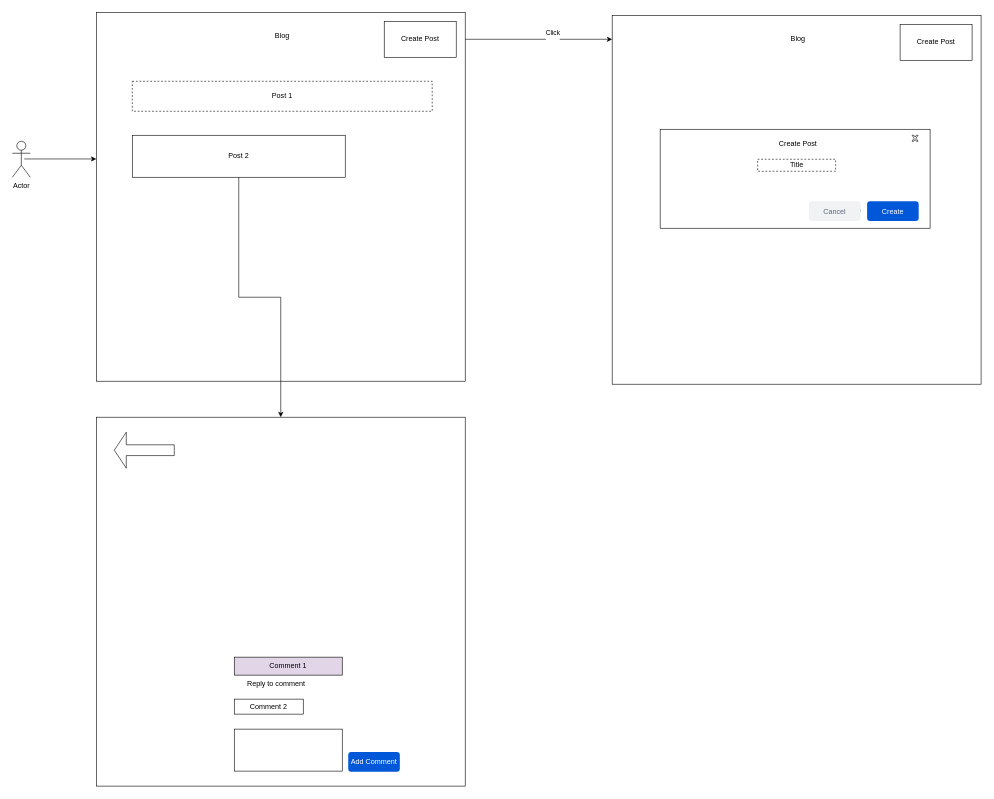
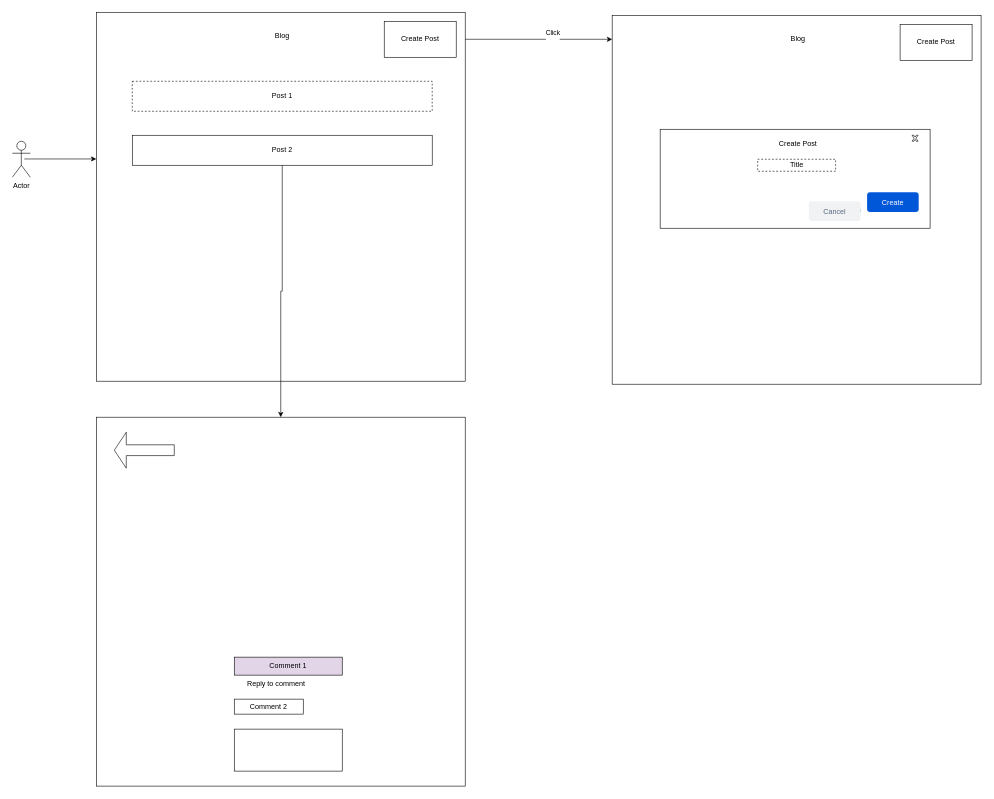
- <mxCell id="9" value="Post 2" style="rounded=0;whiteSpace=wrap;html=1;" vertex="1" parent="6"><mxGeometry x="60" y="205" width="355" height="70" as="geometry" /></mxCell>
+ <mxCell id="9" value="Post 2" style="rounded=0;whiteSpace=wrap;html=1;" vertex="1" parent="6"><mxGeometry x="60" y="205" width="500" height="50" as="geometry" /></mxCell>
- <mxCell id="20" value="Create" style="rounded=1;fillColor=#0057D8;align=center;strokeColor=none;html=1;whiteSpace=wrap;fontColor=#ffffff;fontSize=12;sketch=0;" vertex="1" parent="12"><mxGeometry x="425" y="310" width="86" height="33" as="geometry" /></mxCell>
+ <mxCell id="20" value="Create" style="rounded=1;fillColor=#0057D8;align=center;strokeColor=none;html=1;whiteSpace=wrap;fontColor=#ffffff;fontSize=12;sketch=0;" vertex="1" parent="12"><mxGeometry x="425" y="295" width="86" height="33" as="geometry" /></mxCell>
- <mxCell id="26" value="Add Comment" style="rounded=1;fillColor=#0057D8;strokeColor=none;html=1;whiteSpace=wrap;fontColor=#ffffff;align=center;verticalAlign=middle;fontStyle=0;fontSize=12;sketch=0;" vertex="1" parent="23"><mxGeometry x="420.0" y="558" width="86" height="33" as="geometry" /></mxCell>
